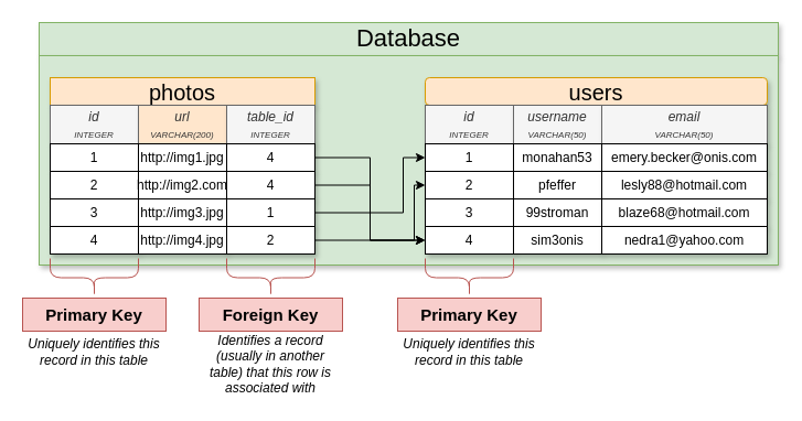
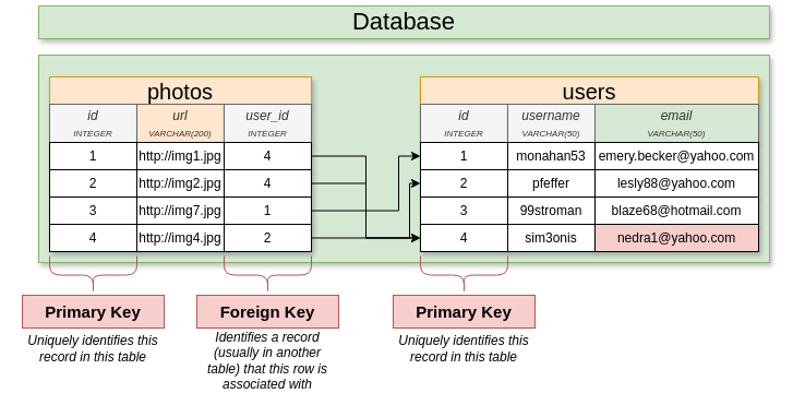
- <mxCell id="2" value="Database" style="rounded=0;whiteSpace=wrap;html=1;shadow=1;fontSize=22;fillColor=#d5e8d4;strokeColor=#82b366;" parent="1" vertex="1"><mxGeometry x="35" y="20" width="670" height="30" as="geometry" /></mxCell>
+ <mxCell id="2" value="Database" style="rounded=0;whiteSpace=wrap;html=1;shadow=1;fontSize=22;fillColor=#d5e8d4;strokeColor=#82b366;" parent="1" vertex="1"><mxGeometry x="35" y="5" width="670" height="30" as="geometry" /></mxCell>
- <mxCell id="24" value="users" style="whiteSpace=wrap;html=1;shadow=1;fontSize=20;fillColor=#ffe6cc;strokeColor=#d79b00;rounded=1;" parent="1" vertex="1"><mxGeometry x="385" y="70" width="310" height="25" as="geometry" /></mxCell>
+ <mxCell id="24" value="users" style="rounded=0;whiteSpace=wrap;html=1;shadow=1;fontSize=20;fillColor=#ffe6cc;strokeColor=#d79b00;" parent="1" vertex="1"><mxGeometry x="385" y="70" width="310" height="25" as="geometry" /></mxCell>
- <mxCell id="27" value="email&lt;br&gt;&lt;span style=&quot;font-size: 8px&quot;&gt;VARCHAR(50)&lt;/span&gt;" style="rounded=0;whiteSpace=wrap;html=1;shadow=1;fontSize=12;fillColor=#f5f5f5;strokeColor=#666666;fontColor=#333333;fontStyle=2" parent="1" vertex="1"><mxGeometry x="545" y="95" width="150" height="35" as="geometry" /></mxCell>
+ <mxCell id="27" value="email&lt;br&gt;&lt;span style=&quot;font-size: 8px&quot;&gt;VARCHAR(50)&lt;/span&gt;" style="rounded=0;whiteSpace=wrap;html=1;shadow=1;fontSize=12;fillColor=#d5e8d4;strokeColor=#666666;fontColor=#333333;fontStyle=2;" parent="1" vertex="1"><mxGeometry x="545" y="95" width="150" height="35" as="geometry" /></mxCell>
- <mxCell id="7" value="table_id&lt;br&gt;&lt;span style=&quot;font-size: 8px&quot;&gt;INTEGER&lt;/span&gt;" style="rounded=0;whiteSpace=wrap;html=1;shadow=1;fontSize=12;fillColor=#f5f5f5;strokeColor=#666666;fontColor=#333333;fontStyle=2" parent="1" vertex="1"><mxGeometry x="205" y="95" width="80" height="35" as="geometry" /></mxCell>
+ <mxCell id="7" value="user_id&lt;br&gt;&lt;span style=&quot;font-size: 8px&quot;&gt;INTEGER&lt;/span&gt;" style="rounded=0;whiteSpace=wrap;html=1;shadow=1;fontSize=12;fillColor=#f5f5f5;strokeColor=#666666;fontColor=#333333;fontStyle=2" parent="1" vertex="1"><mxGeometry x="205" y="95" width="80" height="35" as="geometry" /></mxCell>
- <mxCell id="30" value="emery.becker@onis.com" style="rounded=0;whiteSpace=wrap;html=1;shadow=1;fontSize=12;fontStyle=0" parent="1" vertex="1"><mxGeometry x="545" y="130" width="150" height="25" as="geometry" /></mxCell>
+ <mxCell id="30" value="emery.becker@yahoo.com" style="rounded=0;whiteSpace=wrap;html=1;shadow=1;fontSize=12;fontStyle=0" parent="1" vertex="1"><mxGeometry x="545" y="130" width="150" height="25" as="geometry" /></mxCell>
- <mxCell id="13" value="http://img2.com" style="rounded=0;whiteSpace=wrap;html=1;shadow=1;fontSize=12;fontStyle=0" parent="1" vertex="1"><mxGeometry x="125" y="155" width="80" height="25" as="geometry" /></mxCell>
+ <mxCell id="13" value="http://img2.jpg" style="rounded=0;whiteSpace=wrap;html=1;shadow=1;fontSize=12;fontStyle=0" parent="1" vertex="1"><mxGeometry x="125" y="155" width="80" height="25" as="geometry" /></mxCell>
- <mxCell id="33" value="lesly88@hotmail.com" style="rounded=0;whiteSpace=wrap;html=1;shadow=1;fontSize=12;fontStyle=0" parent="1" vertex="1"><mxGeometry x="545" y="155" width="150" height="25" as="geometry" /></mxCell>
+ <mxCell id="33" value="lesly88@yahoo.com" style="rounded=0;whiteSpace=wrap;html=1;shadow=1;fontSize=12;fontStyle=0" parent="1" vertex="1"><mxGeometry x="545" y="155" width="150" height="25" as="geometry" /></mxCell>
- <mxCell id="17" value="http://img3.jpg" style="rounded=0;whiteSpace=wrap;html=1;shadow=1;fontSize=12;fontStyle=0" parent="1" vertex="1"><mxGeometry x="125" y="180" width="80" height="25" as="geometry" /></mxCell>
+ <mxCell id="17" value="http://img7.jpg" style="rounded=0;whiteSpace=wrap;html=1;shadow=1;fontSize=12;fontStyle=0" parent="1" vertex="1"><mxGeometry x="125" y="180" width="80" height="25" as="geometry" /></mxCell>
- <mxCell id="39" value="nedra1@yahoo.com" style="rounded=0;whiteSpace=wrap;html=1;shadow=1;fontSize=12;fontStyle=0" parent="1" vertex="1"><mxGeometry x="545" y="205" width="150" height="25" as="geometry" /></mxCell>
+ <mxCell id="39" value="nedra1@yahoo.com" style="rounded=0;whiteSpace=wrap;html=1;shadow=1;fontSize=12;fontStyle=0;fillColor=#f8cecc;" parent="1" vertex="1"><mxGeometry x="545" y="205" width="150" height="25" as="geometry" /></mxCell>
